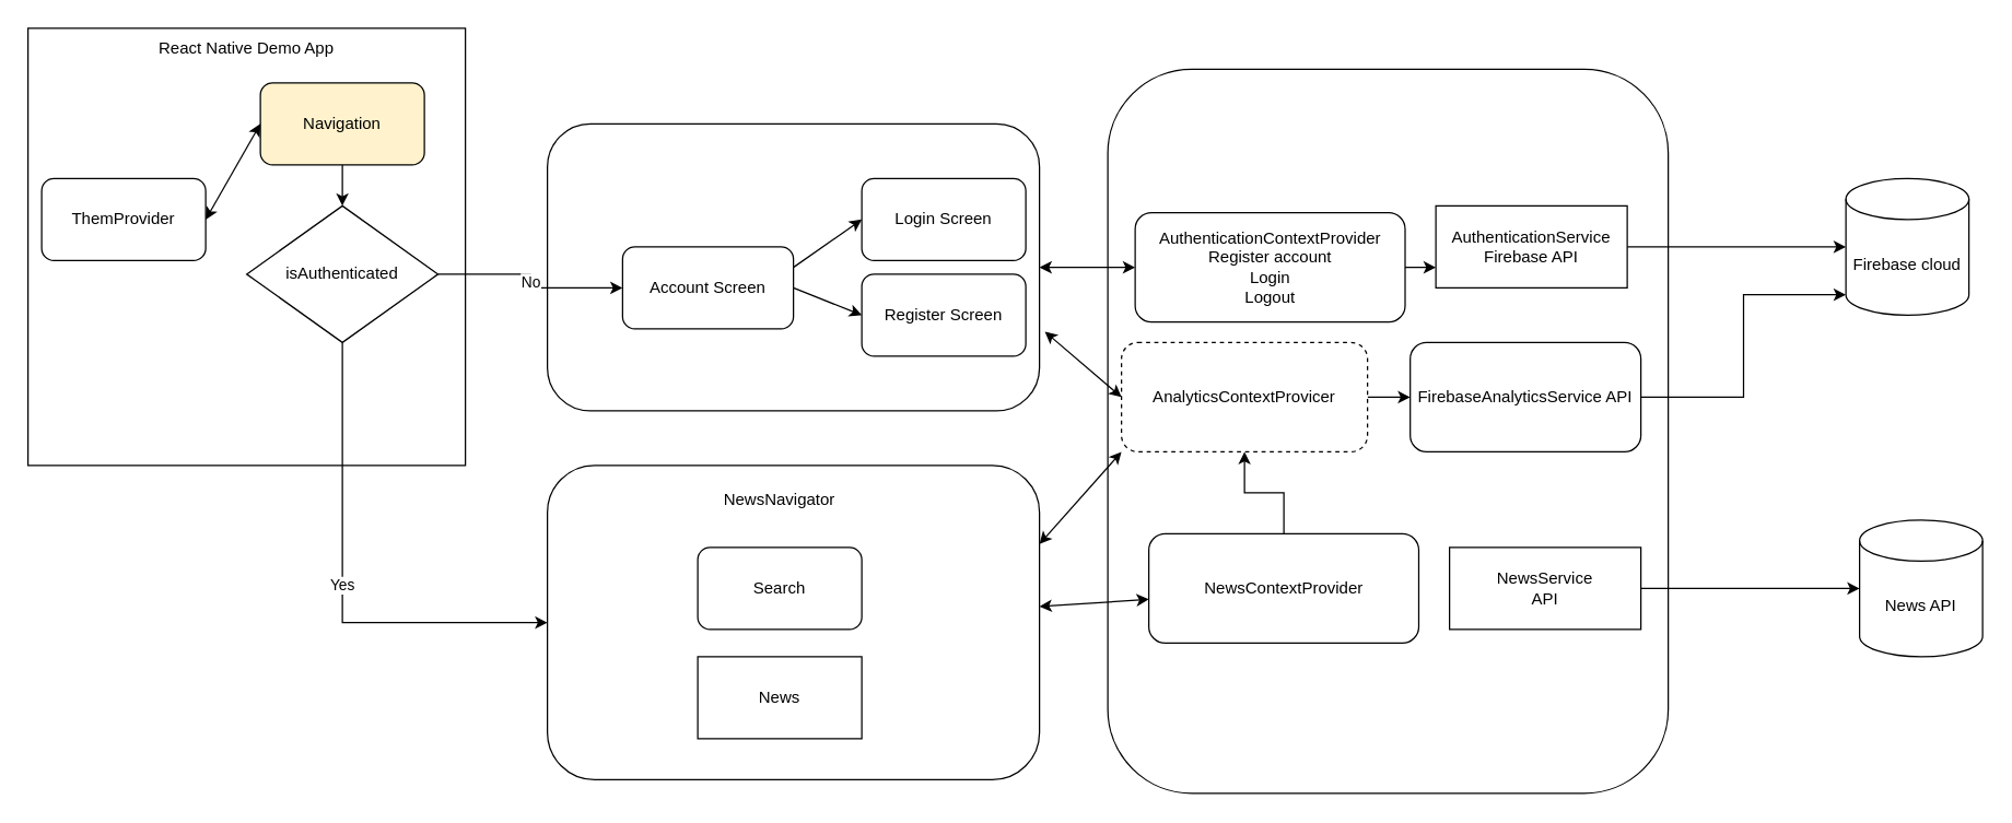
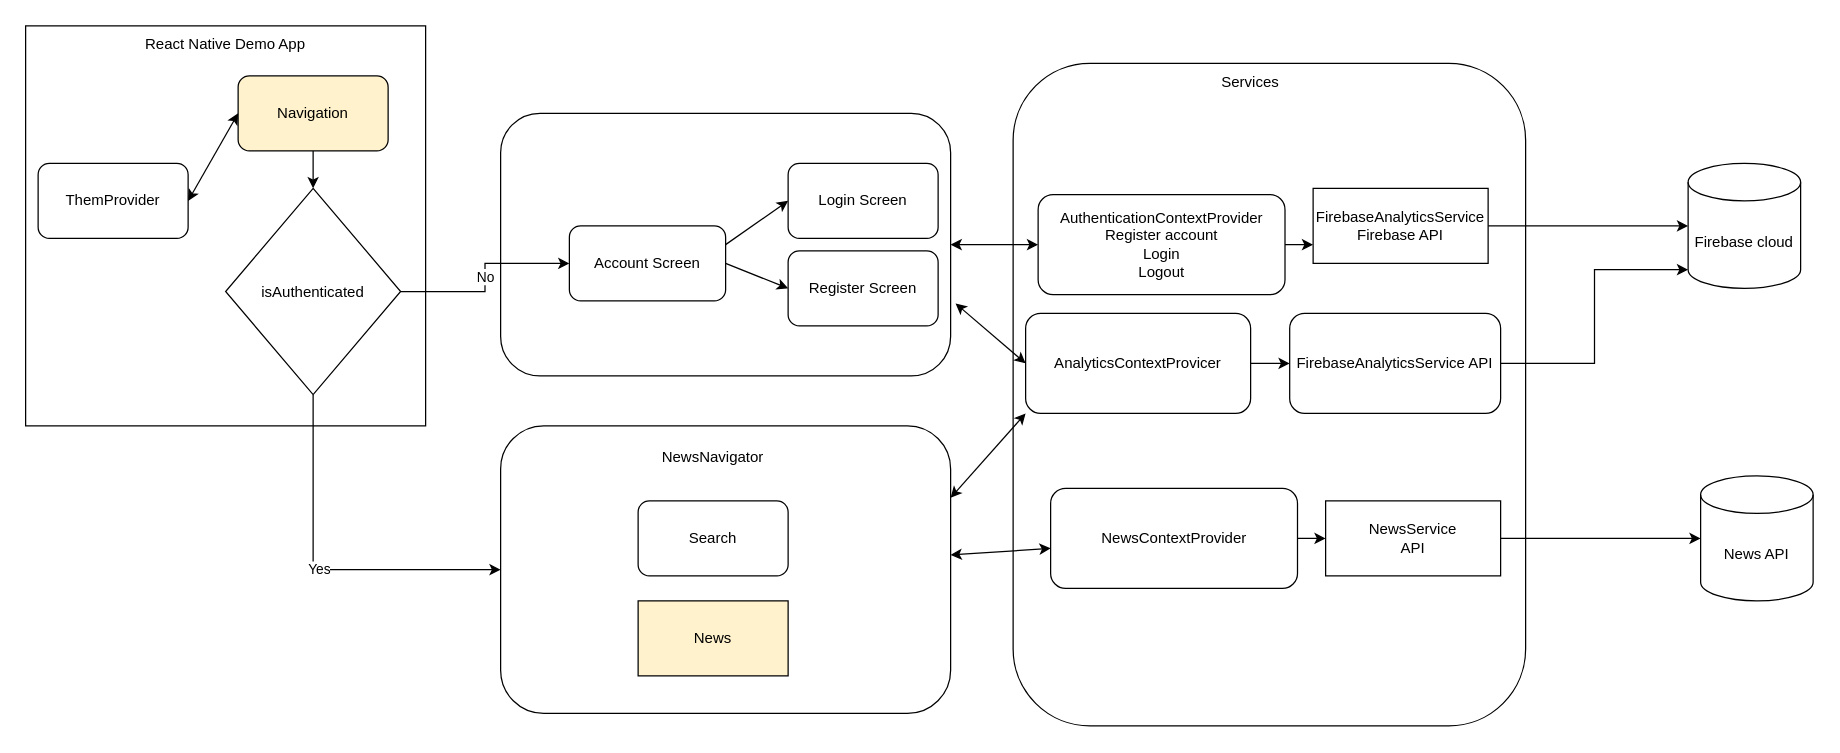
+ <mxCell id="25" value="Services" style="text;html=1;strokeColor=none;fillColor=none;align=center;verticalAlign=middle;whiteSpace=wrap;rounded=0;" vertex="1" parent="1"><mxGeometry x="940" y="50" width="120" height="30" as="geometry" /></mxCell>
- <mxCell id="11" value="AuthenticationService&lt;br&gt;Firebase API" style="rounded=0;whiteSpace=wrap;html=1;" parent="1" vertex="1"><mxGeometry x="1050" y="150" width="140" height="60" as="geometry" /></mxCell>
+ <mxCell id="11" value="FirebaseAnalyticsService&lt;br&gt;Firebase API" style="rounded=0;whiteSpace=wrap;html=1;" parent="1" vertex="1"><mxGeometry x="1050" y="150" width="140" height="60" as="geometry" /></mxCell>
- <mxCell id="20" value="isAuthenticated" style="rhombus;whiteSpace=wrap;html=1;" vertex="1" parent="1"><mxGeometry x="180" y="150" width="140" height="100" as="geometry" /></mxCell>
+ <mxCell id="20" value="isAuthenticated" style="rhombus;whiteSpace=wrap;html=1;" vertex="1" parent="1"><mxGeometry x="180" y="150" width="140" height="165" as="geometry" /></mxCell>
- <mxCell id="36" value="AnalyticsContextProvicer" style="rounded=1;whiteSpace=wrap;html=1;dashed=1;" vertex="1" parent="1"><mxGeometry x="820" y="250" width="180" height="80" as="geometry" /></mxCell>
+ <mxCell id="36" value="AnalyticsContextProvicer" style="rounded=1;whiteSpace=wrap;html=1;" vertex="1" parent="1"><mxGeometry x="820" y="250" width="180" height="80" as="geometry" /></mxCell>
- <mxCell id="31" value="" style="edgeStyle=orthogonalEdgeStyle;rounded=0;orthogonalLoop=1;jettySize=auto;html=1;" edge="1" parent="1" source="32" target="36"><mxGeometry relative="1" as="geometry" /></mxCell>
+ <mxCell id="31" value="" style="edgeStyle=orthogonalEdgeStyle;rounded=0;orthogonalLoop=1;jettySize=auto;html=1;" edge="1" parent="1" source="32" target="34"><mxGeometry relative="1" as="geometry" /></mxCell>
- <mxCell id="12" value="News" style="rounded=0;whiteSpace=wrap;html=1;" parent="1" vertex="1"><mxGeometry x="510" y="480" width="120" height="60" as="geometry" /></mxCell>
+ <mxCell id="12" value="News" style="rounded=0;whiteSpace=wrap;html=1;fillColor=#fff2cc;" parent="1" vertex="1"><mxGeometry x="510" y="480" width="120" height="60" as="geometry" /></mxCell>
